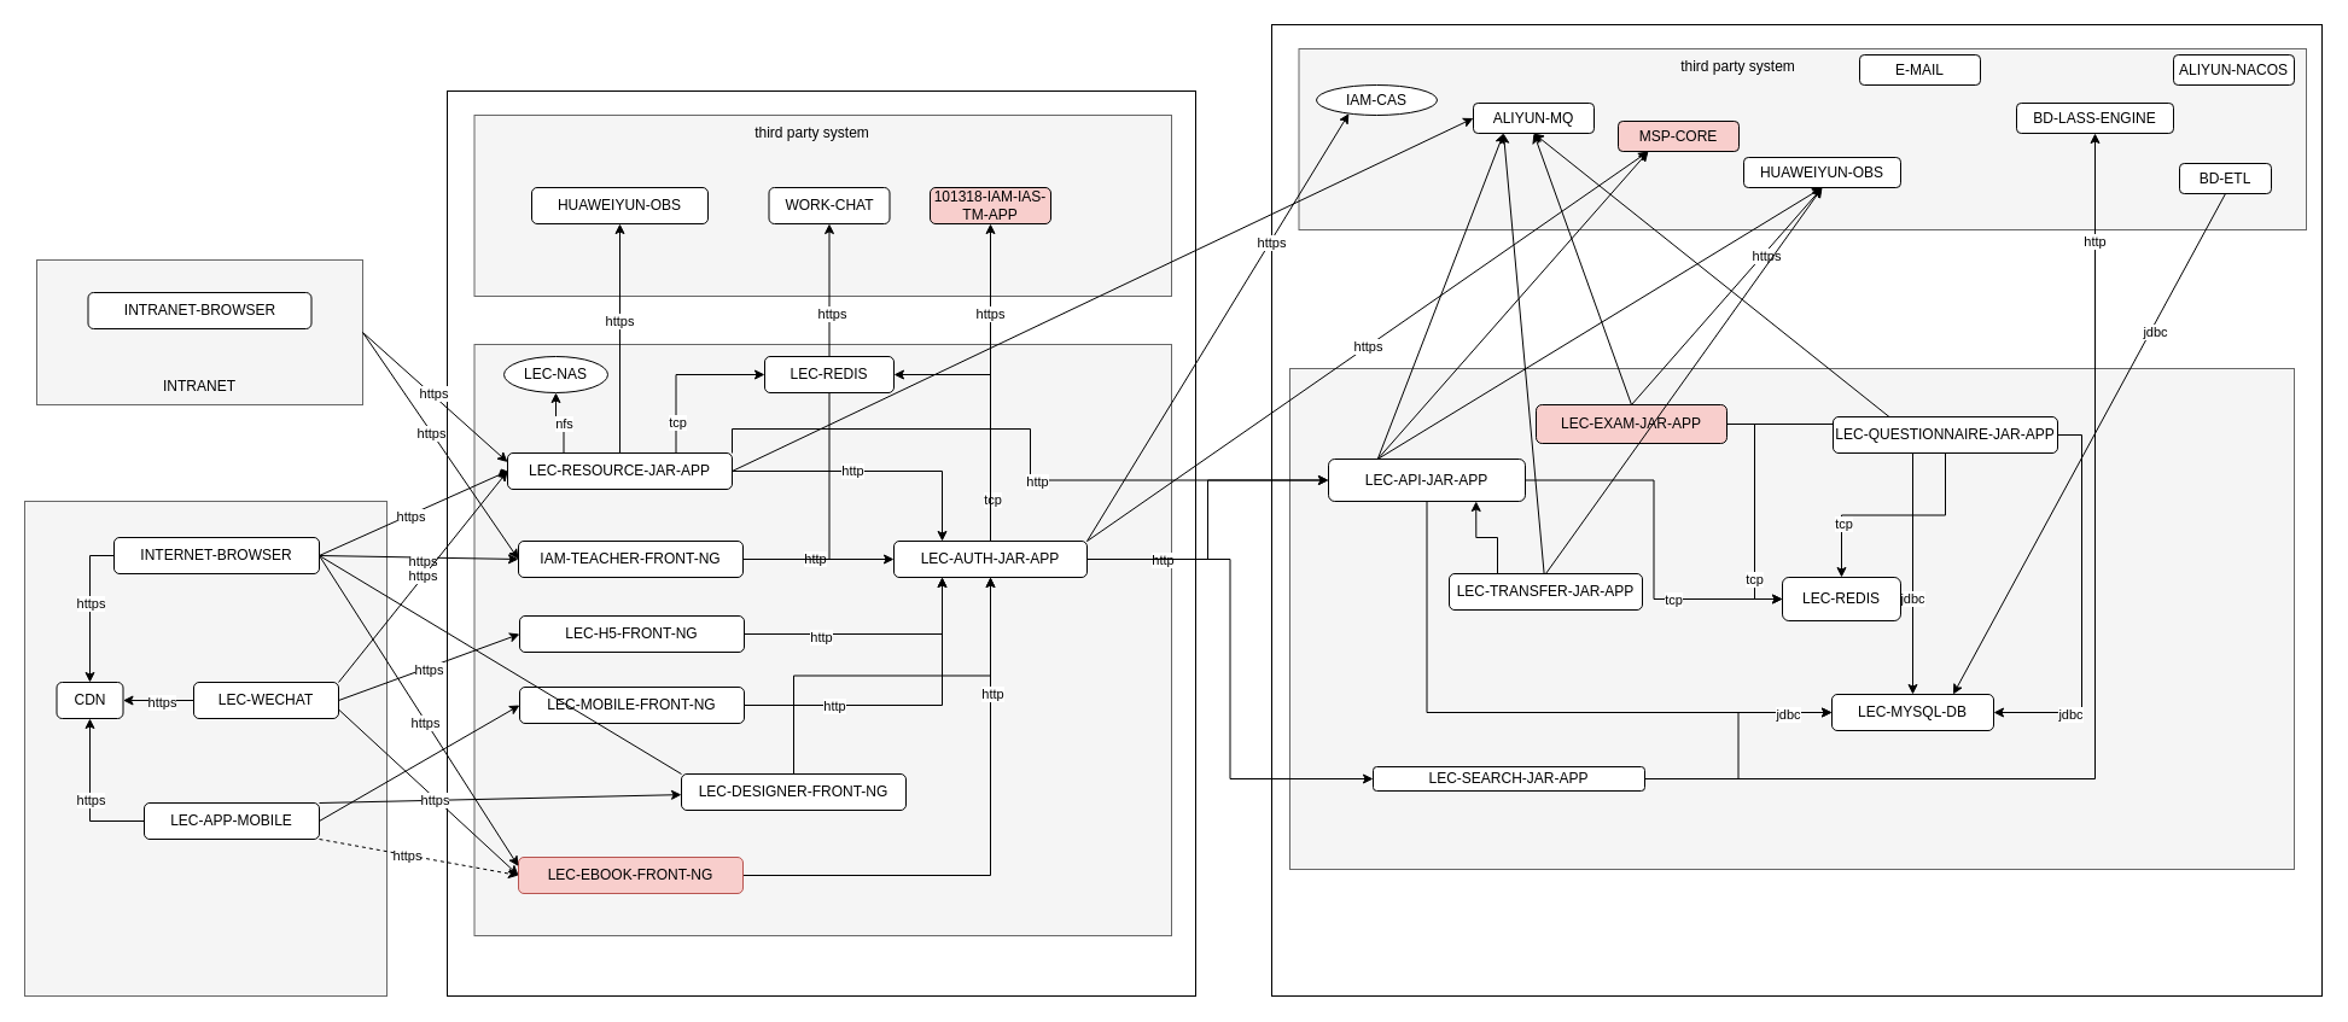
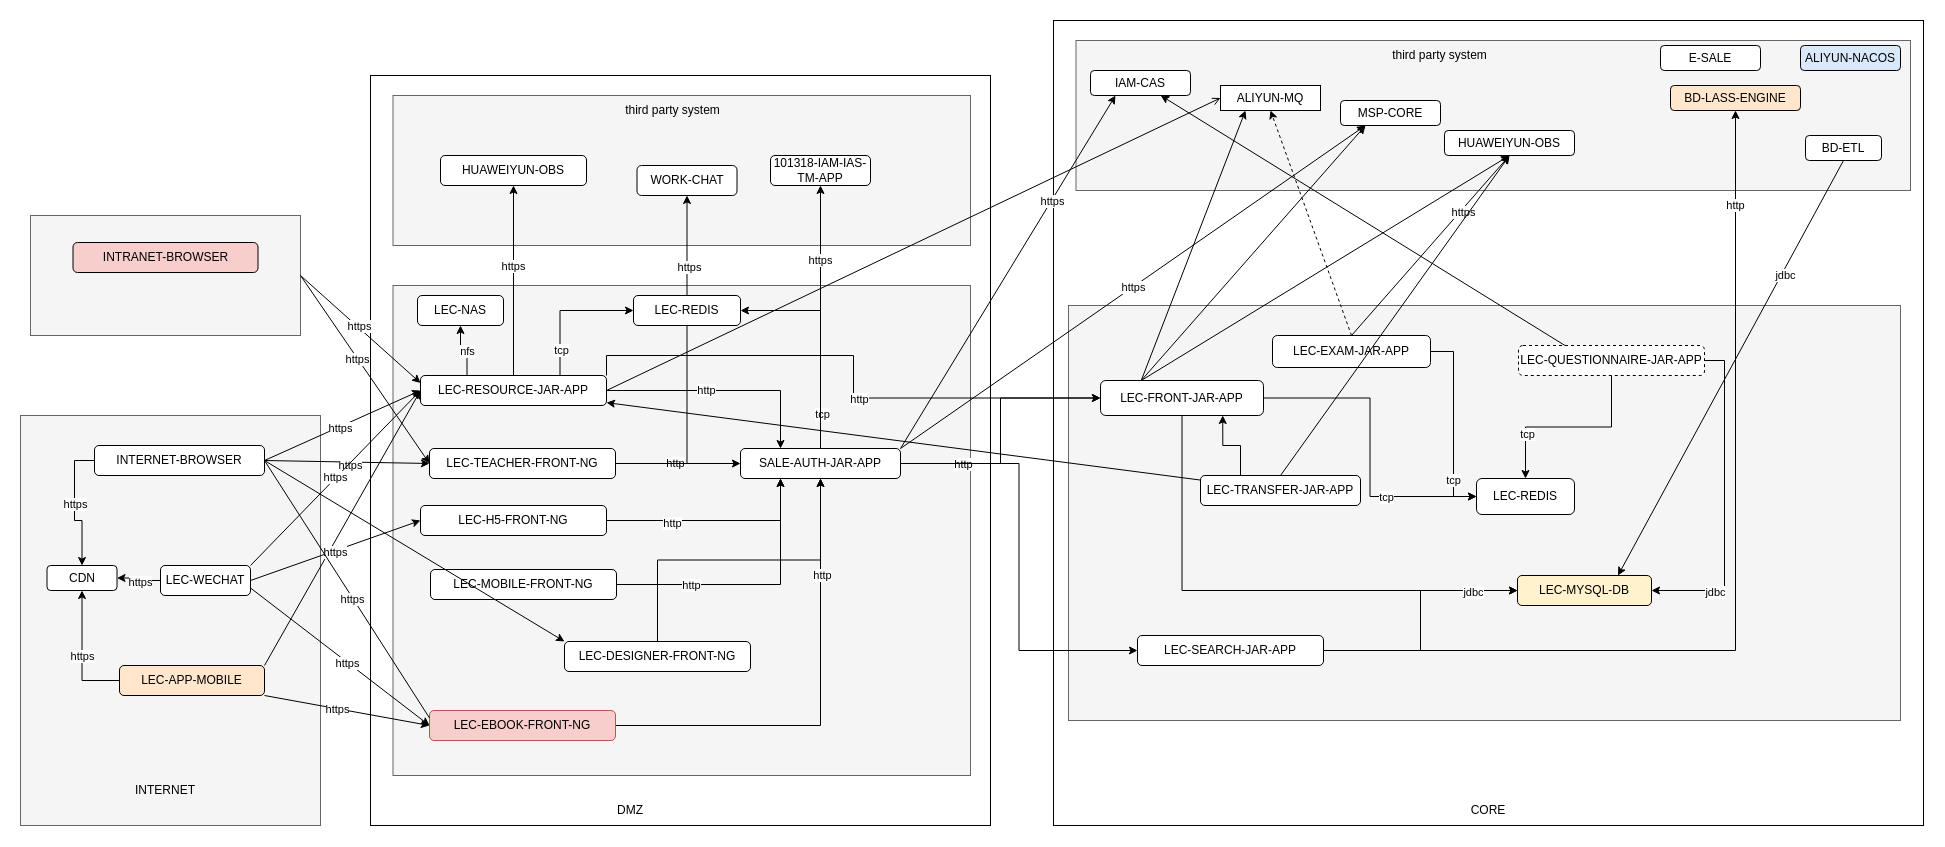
- <mxCell id="112" value="E-MAIL" style="rounded=1;whiteSpace=wrap;html=1;" vertex="1" parent="1"><mxGeometry x="1540" y="45" width="100" height="25" as="geometry" /></mxCell>
+ <mxCell id="116" value="E-SALE" style="rounded=1;whiteSpace=wrap;html=1;" vertex="1" parent="1"><mxGeometry x="1660" y="45" width="100" height="25" as="geometry" /></mxCell>
- <mxCell id="111" value="ALIYUN-NACOS" style="rounded=1;whiteSpace=wrap;html=1;" vertex="1" parent="1"><mxGeometry x="1800" y="45" width="100" height="25" as="geometry" /></mxCell>
+ <mxCell id="111" value="ALIYUN-NACOS" style="rounded=1;whiteSpace=wrap;html=1;fillColor=#dae8fc;" vertex="1" parent="1"><mxGeometry x="1800" y="45" width="100" height="25" as="geometry" /></mxCell>
- <mxCell id="64" value="IAM-CAS" style="ellipse;whiteSpace=wrap;html=1;" vertex="1" parent="1"><mxGeometry x="1090" y="70" width="100" height="25" as="geometry" /></mxCell>
+ <mxCell id="64" value="IAM-CAS" style="rounded=1;whiteSpace=wrap;html=1;" vertex="1" parent="1"><mxGeometry x="1090" y="70" width="100" height="25" as="geometry" /></mxCell>
- <mxCell id="52" value="ALIYUN-MQ" style="rounded=1;whiteSpace=wrap;html=1;" vertex="1" parent="1"><mxGeometry x="1220" y="85" width="100" height="25" as="geometry" /></mxCell>
+ <mxCell id="52" value="ALIYUN-MQ" style="whiteSpace=wrap;html=1;rounded=0;" vertex="1" parent="1"><mxGeometry x="1220" y="85" width="100" height="25" as="geometry" /></mxCell>
- <mxCell id="121" value="BD-LASS-ENGINE" style="rounded=1;whiteSpace=wrap;html=1;" vertex="1" parent="1"><mxGeometry x="1670" y="85" width="130" height="25" as="geometry" /></mxCell>
+ <mxCell id="121" value="BD-LASS-ENGINE" style="rounded=1;whiteSpace=wrap;html=1;fillColor=#ffe6cc;" vertex="1" parent="1"><mxGeometry x="1670" y="85" width="130" height="25" as="geometry" /></mxCell>
- <mxCell id="109" value="" style="endArrow=classic;html=1;rounded=0;entryX=0;entryY=0.5;entryDx=0;entryDy=0;exitX=1;exitY=0.5;exitDx=0;exitDy=0;" edge="1" parent="1" source="31" target="52"><mxGeometry width="50" height="50" relative="1" as="geometry"><mxPoint x="580" y="375" as="sourcePoint" /><mxPoint x="630" y="325" as="targetPoint" /></mxGeometry></mxCell>
+ <mxCell id="109" value="" style="endArrow=open;html=1;rounded=0;entryX=0;entryY=0.5;entryDx=0;entryDy=0;exitX=1;exitY=0.5;exitDx=0;exitDy=0;" edge="1" parent="1" source="31" target="52"><mxGeometry width="50" height="50" relative="1" as="geometry"><mxPoint x="580" y="375" as="sourcePoint" /><mxPoint x="630" y="325" as="targetPoint" /></mxGeometry></mxCell>
- <mxCell id="65" value="MSP-CORE" style="rounded=1;whiteSpace=wrap;html=1;fillColor=#f8cecc;" vertex="1" parent="1"><mxGeometry x="1340" y="100" width="100" height="25" as="geometry" /></mxCell>
+ <mxCell id="65" value="MSP-CORE" style="rounded=1;whiteSpace=wrap;html=1;" vertex="1" parent="1"><mxGeometry x="1340" y="100" width="100" height="25" as="geometry" /></mxCell>
- <mxCell id="113" value="WORK-CHAT" style="rounded=1;whiteSpace=wrap;html=1;" vertex="1" parent="1"><mxGeometry x="636.5" y="155" width="100" height="30" as="geometry" /></mxCell>
+ <mxCell id="113" value="WORK-CHAT" style="rounded=1;whiteSpace=wrap;html=1;" vertex="1" parent="1"><mxGeometry x="636.5" y="165" width="100" height="30" as="geometry" /></mxCell>
- <mxCell id="44" value="101318-IAM-IAS-TM-APP" style="rounded=1;whiteSpace=wrap;html=1;fillColor=#f8cecc;" vertex="1" parent="1"><mxGeometry x="770" y="155" width="100" height="30" as="geometry" /></mxCell>
+ <mxCell id="44" value="101318-IAM-IAS-TM-APP" style="rounded=1;whiteSpace=wrap;html=1;" vertex="1" parent="1"><mxGeometry x="770" y="155" width="100" height="30" as="geometry" /></mxCell>
- <mxCell id="117" value="" style="endArrow=classic;html=1;rounded=0;entryX=0.5;entryY=1;entryDx=0;entryDy=0;exitX=0.5;exitY=0;exitDx=0;exitDy=0;" edge="1" parent="1" source="49" target="52"><mxGeometry width="50" height="50" relative="1" as="geometry"><mxPoint x="1380" y="435" as="sourcePoint" /><mxPoint x="1430" y="385" as="targetPoint" /></mxGeometry></mxCell>
+ <mxCell id="117" value="" style="endArrow=classic;html=1;rounded=0;entryX=0.5;entryY=1;entryDx=0;entryDy=0;exitX=0.5;exitY=0;exitDx=0;exitDy=0;dashed=1;" edge="1" parent="1" source="49" target="52"><mxGeometry width="50" height="50" relative="1" as="geometry"><mxPoint x="1380" y="435" as="sourcePoint" /><mxPoint x="1430" y="385" as="targetPoint" /></mxGeometry></mxCell>
- <mxCell id="119" value="" style="endArrow=classic;html=1;rounded=0;entryX=0.5;entryY=1;entryDx=0;entryDy=0;exitX=0.25;exitY=0;exitDx=0;exitDy=0;" edge="1" parent="1" source="55" target="52"><mxGeometry width="50" height="50" relative="1" as="geometry"><mxPoint x="1620" y="475" as="sourcePoint" /><mxPoint x="1670" y="425" as="targetPoint" /></mxGeometry></mxCell>
+ <mxCell id="119" value="" style="endArrow=classic;html=1;rounded=0;exitX=0.25;exitY=0;exitDx=0;exitDy=0;" edge="1" parent="1" source="55" target="64"><mxGeometry width="50" height="50" relative="1" as="geometry"><mxPoint x="1620" y="475" as="sourcePoint" /><mxPoint x="1670" y="425" as="targetPoint" /></mxGeometry></mxCell>
- <mxCell id="7" value="&lt;span style=&quot;text-align: left;&quot;&gt;INTRANET-BROWSER&lt;/span&gt;" style="rounded=1;whiteSpace=wrap;html=1;" vertex="1" parent="1"><mxGeometry x="72.5" y="242" width="185" height="30" as="geometry" /></mxCell>
+ <mxCell id="7" value="&lt;span style=&quot;text-align: left;&quot;&gt;INTRANET-BROWSER&lt;/span&gt;" style="rounded=1;whiteSpace=wrap;html=1;fillColor=#f8cecc;" vertex="1" parent="1"><mxGeometry x="72.5" y="242" width="185" height="30" as="geometry" /></mxCell>
- <mxCell id="134" value="" style="endArrow=classic;html=1;rounded=0;entryX=0.25;entryY=1;entryDx=0;entryDy=0;" edge="1" parent="1" source="133" target="52"><mxGeometry width="50" height="50" relative="1" as="geometry"><mxPoint x="1270" y="455" as="sourcePoint" /><mxPoint x="1320" y="405" as="targetPoint" /></mxGeometry></mxCell>
+ <mxCell id="134" value="" style="endArrow=classic;html=1;rounded=0;" edge="1" parent="1" source="133" target="31"><mxGeometry width="50" height="50" relative="1" as="geometry"><mxPoint x="1270" y="455" as="sourcePoint" /><mxPoint x="1320" y="405" as="targetPoint" /></mxGeometry></mxCell>
- <mxCell id="40" value="LEC-NAS" style="ellipse;whiteSpace=wrap;html=1;" vertex="1" parent="1"><mxGeometry x="417" y="295" width="86" height="30" as="geometry" /></mxCell>
+ <mxCell id="40" value="LEC-NAS" style="rounded=1;whiteSpace=wrap;html=1;" vertex="1" parent="1"><mxGeometry x="417" y="295" width="86" height="30" as="geometry" /></mxCell>
- <mxCell id="6" value="INTRANET" style="text;html=1;align=center;verticalAlign=middle;whiteSpace=wrap;rounded=0;" vertex="1" parent="1"><mxGeometry x="135" y="305" width="60" height="30" as="geometry" /></mxCell>
- <mxCell id="49" value="LEC-EXAM-JAR-APP" style="rounded=1;whiteSpace=wrap;html=1;fillColor=#f8cecc;" vertex="1" parent="1"><mxGeometry x="1272" y="335" width="158" height="32" as="geometry" /></mxCell>
+ <mxCell id="49" value="LEC-EXAM-JAR-APP" style="rounded=1;whiteSpace=wrap;html=1;" vertex="1" parent="1"><mxGeometry x="1272" y="335" width="158" height="32" as="geometry" /></mxCell>
- <mxCell id="55" value="LEC-QUESTIONNAIRE-JAR-APP" style="rounded=1;whiteSpace=wrap;html=1;" vertex="1" parent="1"><mxGeometry x="1518" y="345" width="186" height="30" as="geometry" /></mxCell>
+ <mxCell id="55" value="LEC-QUESTIONNAIRE-JAR-APP" style="rounded=1;whiteSpace=wrap;html=1;dashed=1;" vertex="1" parent="1"><mxGeometry x="1518" y="345" width="186" height="30" as="geometry" /></mxCell>
- <mxCell id="74" value="" style="endArrow=diamond;html=1;rounded=0;entryX=0;entryY=0.5;entryDx=0;entryDy=0;exitX=1;exitY=0.5;exitDx=0;exitDy=0;" edge="1" parent="1" source="10" target="31"><mxGeometry width="50" height="50" relative="1" as="geometry"><mxPoint x="260" y="475" as="sourcePoint" /><mxPoint x="310" y="425" as="targetPoint" /></mxGeometry></mxCell>
+ <mxCell id="74" value="" style="endArrow=classic;html=1;rounded=0;entryX=0;entryY=0.5;entryDx=0;entryDy=0;exitX=1;exitY=0.5;exitDx=0;exitDy=0;" edge="1" parent="1" source="10" target="31"><mxGeometry width="50" height="50" relative="1" as="geometry"><mxPoint x="260" y="475" as="sourcePoint" /><mxPoint x="310" y="425" as="targetPoint" /></mxGeometry></mxCell>
- <mxCell id="97" value="LEC-API-JAR-APP" style="rounded=1;whiteSpace=wrap;html=1;" vertex="1" parent="1"><mxGeometry x="1100" y="380" width="163" height="35" as="geometry" /></mxCell>
+ <mxCell id="97" value="LEC-FRONT-JAR-APP" style="rounded=1;whiteSpace=wrap;html=1;" vertex="1" parent="1"><mxGeometry x="1100" y="380" width="163" height="35" as="geometry" /></mxCell>
- <mxCell id="22" value="IAM-TEACHER-FRONT-NG" style="rounded=1;whiteSpace=wrap;html=1;" vertex="1" parent="1"><mxGeometry x="429" y="448" width="186" height="30" as="geometry" /></mxCell>
+ <mxCell id="22" value="LEC-TEACHER-FRONT-NG" style="rounded=1;whiteSpace=wrap;html=1;" vertex="1" parent="1"><mxGeometry x="429" y="448" width="186" height="30" as="geometry" /></mxCell>
- <mxCell id="36" value="LEC-AUTH-JAR-APP" style="rounded=1;whiteSpace=wrap;html=1;" vertex="1" parent="1"><mxGeometry x="740" y="448" width="160" height="30" as="geometry" /></mxCell>
+ <mxCell id="36" value="SALE-AUTH-JAR-APP" style="rounded=1;whiteSpace=wrap;html=1;" vertex="1" parent="1"><mxGeometry x="740" y="448" width="160" height="30" as="geometry" /></mxCell>
- <mxCell id="45" value="" style="edgeStyle=orthogonalEdgeStyle;rounded=0;orthogonalLoop=1;jettySize=auto;html=1;entryX=0.5;entryY=0;entryDx=0;entryDy=0;" edge="1" parent="1" source="49" target="50"><mxGeometry relative="1" as="geometry" /></mxCell>
- <mxCell id="46" value="jdbc" style="edgeLabel;html=1;align=center;verticalAlign=middle;resizable=0;points=[];" vertex="1" connectable="0" parent="45"><mxGeometry x="0.572" y="-1" relative="1" as="geometry"><mxPoint y="1" as="offset" /></mxGeometry></mxCell>
- <mxCell id="63" value="LEC-H5-FRONT-NG" style="rounded=1;whiteSpace=wrap;html=1;" vertex="1" parent="1"><mxGeometry x="430" y="510" width="186" height="30" as="geometry" /></mxCell>
+ <mxCell id="63" value="LEC-H5-FRONT-NG" style="rounded=1;whiteSpace=wrap;html=1;" vertex="1" parent="1"><mxGeometry x="420" y="505" width="186" height="30" as="geometry" /></mxCell>
- <mxCell id="11" value="&lt;div style=&quot;text-align: left;&quot;&gt;&lt;span style=&quot;background-color: initial;&quot;&gt;CDN&lt;/span&gt;&lt;/div&gt;" style="rounded=1;whiteSpace=wrap;html=1;" vertex="1" parent="1"><mxGeometry x="46.5" y="565" width="55" height="30" as="geometry" /></mxCell>
+ <mxCell id="11" value="&lt;div style=&quot;text-align: left;&quot;&gt;&lt;span style=&quot;background-color: initial;&quot;&gt;CDN&lt;/span&gt;&lt;/div&gt;" style="rounded=1;whiteSpace=wrap;html=1;" vertex="1" parent="1"><mxGeometry x="46.5" y="565" width="70" height="25" as="geometry" /></mxCell>
- <mxCell id="69" value="&lt;div style=&quot;text-align: left;&quot;&gt;&lt;span style=&quot;background-color: initial;&quot;&gt;LEC-WECHAT&lt;/span&gt;&lt;/div&gt;" style="rounded=1;whiteSpace=wrap;html=1;" vertex="1" parent="1"><mxGeometry x="160" y="565" width="120" height="30" as="geometry" /></mxCell>
+ <mxCell id="69" value="&lt;div style=&quot;text-align: left;&quot;&gt;&lt;span style=&quot;background-color: initial;&quot;&gt;LEC-WECHAT&lt;/span&gt;&lt;/div&gt;" style="rounded=1;whiteSpace=wrap;html=1;" vertex="1" parent="1"><mxGeometry x="160" y="565" width="90" height="30" as="geometry" /></mxCell>
- <mxCell id="50" value="LEC-MYSQL-DB" style="rounded=1;whiteSpace=wrap;html=1;" vertex="1" parent="1"><mxGeometry x="1517" y="575" width="134" height="30" as="geometry" /></mxCell>
+ <mxCell id="50" value="LEC-MYSQL-DB" style="rounded=1;whiteSpace=wrap;html=1;fillColor=#fff2cc;" vertex="1" parent="1"><mxGeometry x="1517" y="575" width="134" height="30" as="geometry" /></mxCell>
- <mxCell id="77" value="" style="endArrow=classic;html=1;rounded=0;entryX=0;entryY=0.5;entryDx=0;entryDy=0;exitX=1;exitY=0.5;exitDx=0;exitDy=0;" edge="1" parent="1" source="14" target="39"><mxGeometry width="50" height="50" relative="1" as="geometry"><mxPoint x="270" y="685" as="sourcePoint" /><mxPoint x="320" y="645" as="targetPoint" /></mxGeometry></mxCell>
- <mxCell id="82" value="" style="endArrow=none;html=1;rounded=0;entryX=0;entryY=0;entryDx=0;entryDy=0;exitX=1;exitY=0.5;exitDx=0;exitDy=0;" edge="1" parent="1" source="10" target="57"><mxGeometry width="50" height="50" relative="1" as="geometry"><mxPoint x="230" y="535" as="sourcePoint" /><mxPoint x="280" y="485" as="targetPoint" /></mxGeometry></mxCell>
+ <mxCell id="82" value="" style="endArrow=classic;html=1;rounded=0;entryX=0;entryY=0;entryDx=0;entryDy=0;exitX=1;exitY=0.5;exitDx=0;exitDy=0;" edge="1" parent="1" source="10" target="57"><mxGeometry width="50" height="50" relative="1" as="geometry"><mxPoint x="230" y="535" as="sourcePoint" /><mxPoint x="280" y="485" as="targetPoint" /></mxGeometry></mxCell>
- <mxCell id="102" value="LEC-SEARCH-JAR-APP" style="rounded=1;whiteSpace=wrap;html=1;" vertex="1" parent="1"><mxGeometry x="1137" y="635" width="225" height="20" as="geometry" /></mxCell>
+ <mxCell id="102" value="LEC-SEARCH-JAR-APP" style="rounded=1;whiteSpace=wrap;html=1;" vertex="1" parent="1"><mxGeometry x="1137" y="635" width="186" height="30" as="geometry" /></mxCell>
- <mxCell id="76" value="" style="endArrow=classic;html=1;rounded=0;exitX=1;exitY=0;exitDx=0;exitDy=0;" edge="1" parent="1" source="14" target="57"><mxGeometry width="50" height="50" relative="1" as="geometry"><mxPoint x="260" y="675" as="sourcePoint" /><mxPoint x="310" y="625" as="targetPoint" /></mxGeometry></mxCell>
+ <mxCell id="76" value="" style="endArrow=classic;html=1;rounded=0;entryX=0;entryY=0.5;entryDx=0;entryDy=0;exitX=1;exitY=0;exitDx=0;exitDy=0;" edge="1" parent="1" source="14" target="31"><mxGeometry width="50" height="50" relative="1" as="geometry"><mxPoint x="260" y="675" as="sourcePoint" /><mxPoint x="310" y="625" as="targetPoint" /></mxGeometry></mxCell>
- <mxCell id="14" value="&lt;div style=&quot;text-align: left;&quot;&gt;&lt;span style=&quot;background-color: initial;&quot;&gt;LEC-APP-MOBILE&lt;/span&gt;&lt;/div&gt;" style="rounded=1;whiteSpace=wrap;html=1;" vertex="1" parent="1"><mxGeometry x="119" y="665" width="145" height="30" as="geometry" /></mxCell>
+ <mxCell id="14" value="&lt;div style=&quot;text-align: left;&quot;&gt;&lt;span style=&quot;background-color: initial;&quot;&gt;LEC-APP-MOBILE&lt;/span&gt;&lt;/div&gt;" style="rounded=1;whiteSpace=wrap;html=1;fillColor=#ffe6cc;" vertex="1" parent="1"><mxGeometry x="119" y="665" width="145" height="30" as="geometry" /></mxCell>
- <mxCell id="83" value="" style="endArrow=classic;html=1;rounded=0;exitX=1;exitY=0.5;exitDx=0;exitDy=0;entryX=0;entryY=0.25;entryDx=0;entryDy=0;" edge="1" parent="1" source="10" target="60"><mxGeometry width="50" height="50" relative="1" as="geometry"><mxPoint x="190" y="555" as="sourcePoint" /><mxPoint x="440" y="725" as="targetPoint" /></mxGeometry></mxCell>
+ <mxCell id="83" value="" style="endArrow=none;html=1;rounded=0;exitX=1;exitY=0.5;exitDx=0;exitDy=0;entryX=0;entryY=0.25;entryDx=0;entryDy=0;" edge="1" parent="1" source="10" target="60"><mxGeometry width="50" height="50" relative="1" as="geometry"><mxPoint x="190" y="555" as="sourcePoint" /><mxPoint x="440" y="725" as="targetPoint" /></mxGeometry></mxCell>
- <mxCell id="87" value="" style="endArrow=classic;html=1;rounded=0;exitX=1;exitY=1;exitDx=0;exitDy=0;entryX=0;entryY=0.5;entryDx=0;entryDy=0;dashed=1;" edge="1" parent="1" source="14" target="60"><mxGeometry width="50" height="50" relative="1" as="geometry"><mxPoint x="370" y="775" as="sourcePoint" /><mxPoint x="420" y="725" as="targetPoint" /></mxGeometry></mxCell>
+ <mxCell id="87" value="" style="endArrow=classic;html=1;rounded=0;exitX=1;exitY=1;exitDx=0;exitDy=0;entryX=0;entryY=0.5;entryDx=0;entryDy=0;" edge="1" parent="1" source="14" target="60"><mxGeometry width="50" height="50" relative="1" as="geometry"><mxPoint x="370" y="775" as="sourcePoint" /><mxPoint x="420" y="725" as="targetPoint" /></mxGeometry></mxCell>
+ <mxCell id="15" value="INTERNET" style="text;html=1;align=center;verticalAlign=middle;whiteSpace=wrap;rounded=0;" vertex="1" parent="1"><mxGeometry y="775" width="70" height="30" as="geometry" x="130" /></mxCell>
+ <mxCell id="70" value="DMZ" style="text;html=1;align=center;verticalAlign=middle;whiteSpace=wrap;rounded=0;" vertex="1" parent="1"><mxGeometry x="600" y="795" width="60" height="30" as="geometry" /></mxCell>
+ <mxCell id="71" value="CORE" style="text;html=1;align=center;verticalAlign=middle;whiteSpace=wrap;rounded=0;" vertex="1" parent="1"><mxGeometry x="1458" y="795" width="60" height="30" as="geometry" /></mxCell>
